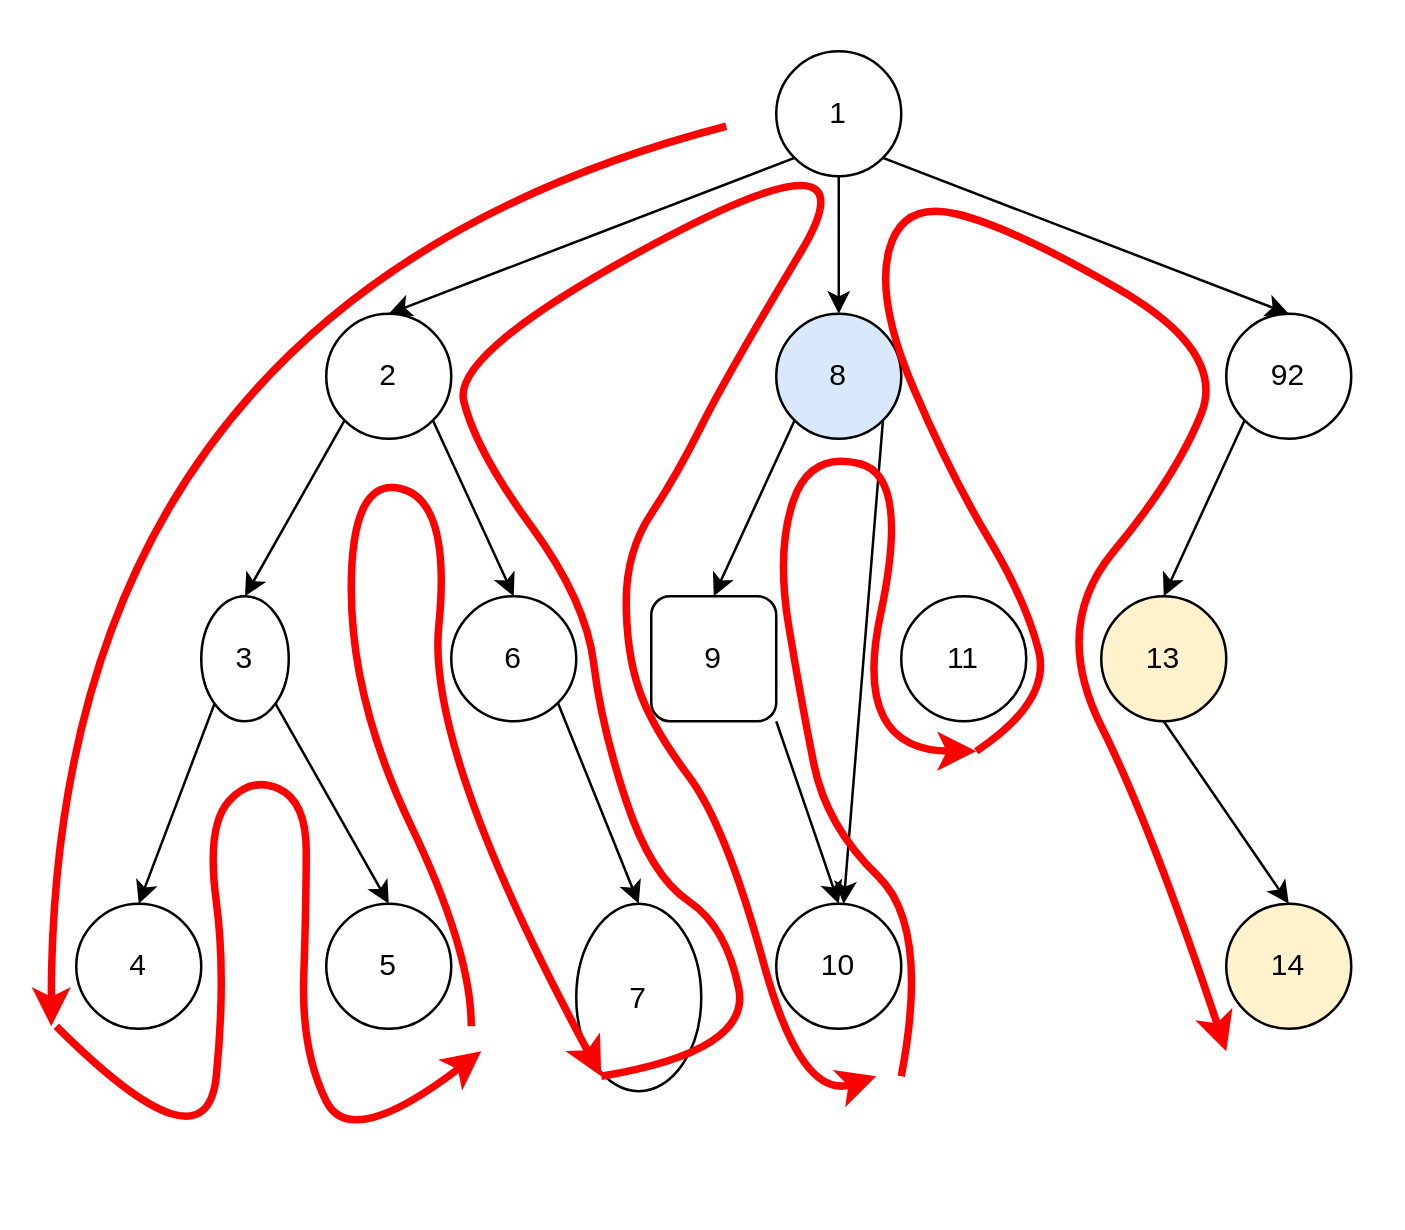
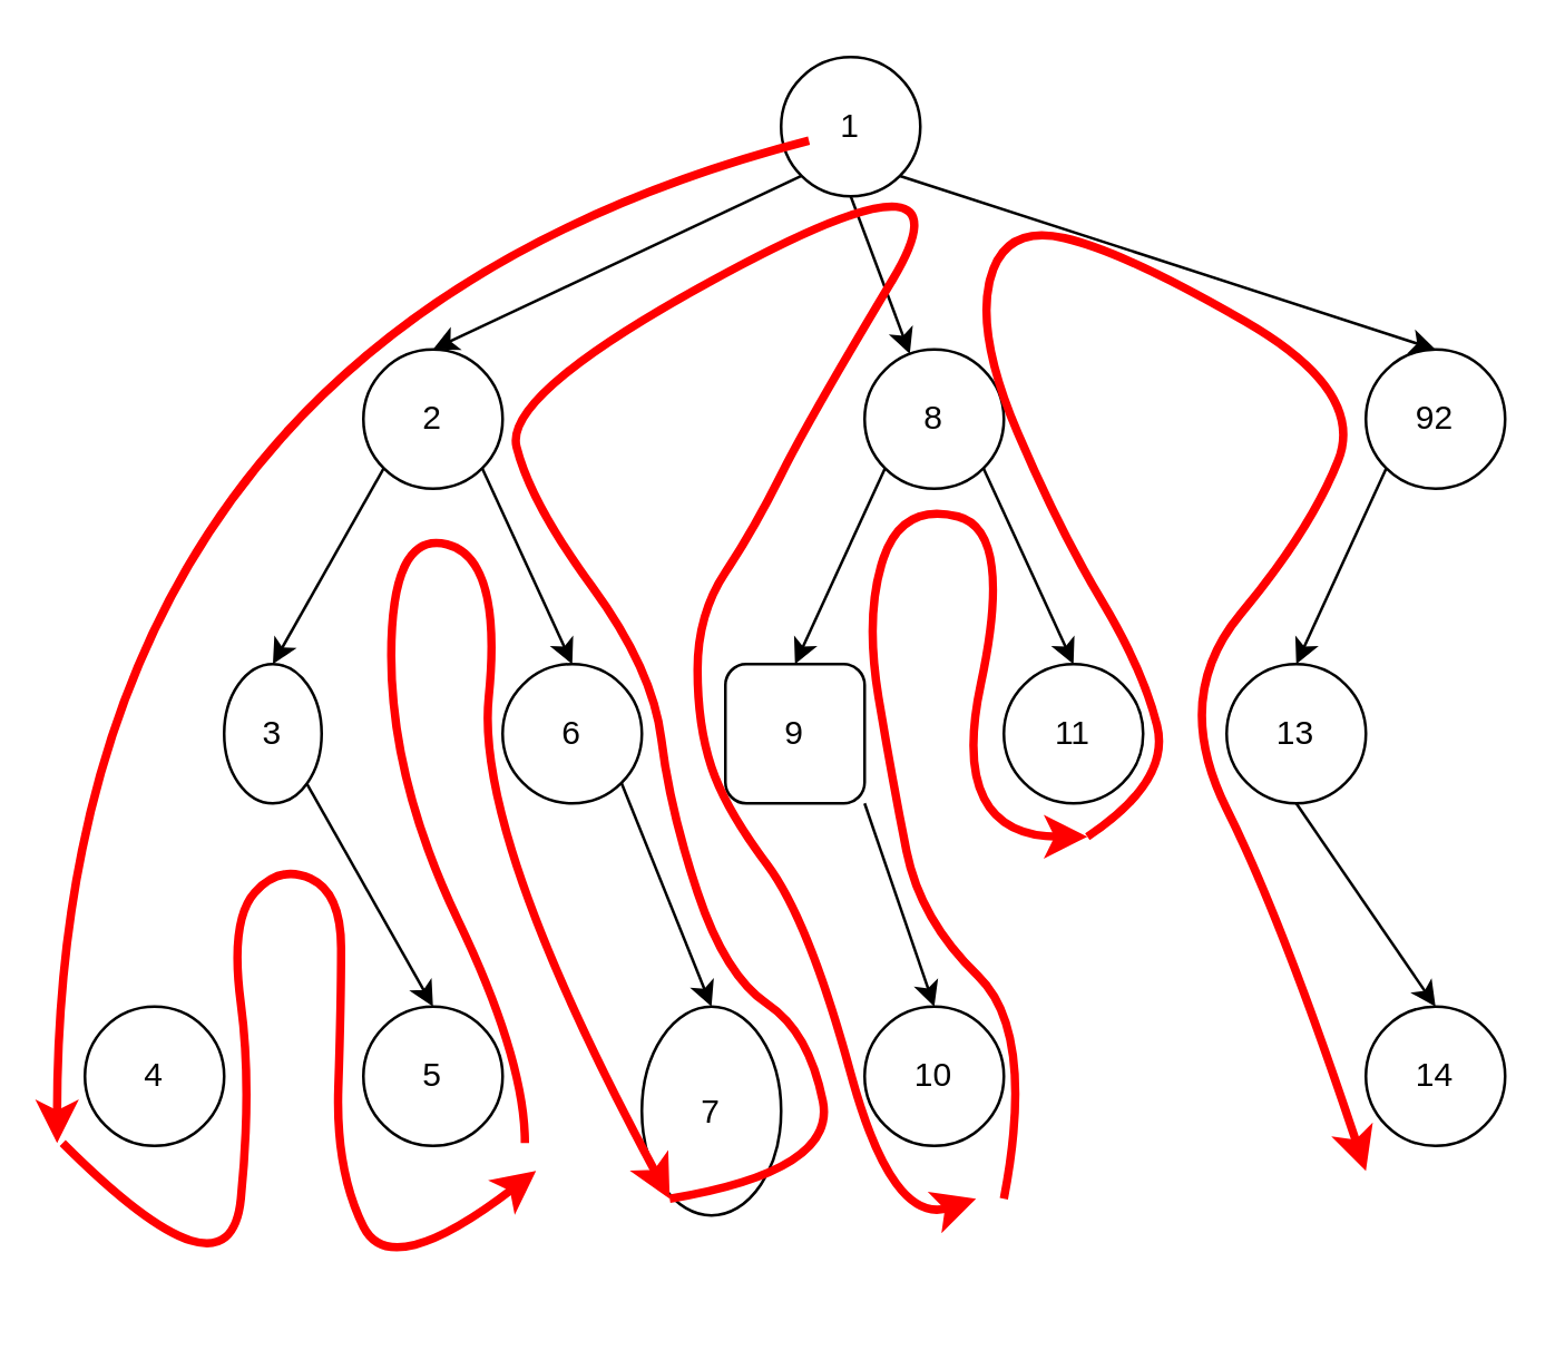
- <mxCell id="2" value="1" style="ellipse;whiteSpace=wrap;html=1;aspect=fixed;" vertex="1" parent="1"><mxGeometry x="310" y="20" width="50" height="50" as="geometry" /></mxCell>
+ <mxCell id="2" value="1" style="ellipse;whiteSpace=wrap;html=1;aspect=fixed;" vertex="1" parent="1"><mxGeometry x="280" y="20" width="50" height="50" as="geometry" /></mxCell>
- <mxCell id="4" value="8" style="ellipse;whiteSpace=wrap;html=1;aspect=fixed;fillColor=#dae8fc;" vertex="1" parent="1"><mxGeometry x="310" y="125" width="50" height="50" as="geometry" /></mxCell>
+ <mxCell id="4" value="8" style="ellipse;whiteSpace=wrap;html=1;aspect=fixed;" vertex="1" parent="1"><mxGeometry x="310" y="125" width="50" height="50" as="geometry" /></mxCell>
- <mxCell id="10" value="13" style="ellipse;whiteSpace=wrap;html=1;aspect=fixed;fillColor=#fff2cc;" vertex="1" parent="1"><mxGeometry x="440" y="238" width="50" height="50" as="geometry" /></mxCell>
+ <mxCell id="10" value="13" style="ellipse;whiteSpace=wrap;html=1;aspect=fixed;" vertex="1" parent="1"><mxGeometry x="440" y="238" width="50" height="50" as="geometry" /></mxCell>
- <mxCell id="24" value="" style="endArrow=classic;html=1;rounded=0;exitX=1;exitY=1;exitDx=0;exitDy=0;" edge="1" parent="1" source="4" target="14"><mxGeometry width="50" height="50" relative="1" as="geometry"><mxPoint x="70" y="100" as="sourcePoint" /><mxPoint x="30" y="160" as="targetPoint" /></mxGeometry></mxCell>
+ <mxCell id="24" value="" style="endArrow=classic;html=1;rounded=0;exitX=1;exitY=1;exitDx=0;exitDy=0;entryX=0.5;entryY=0;entryDx=0;entryDy=0;" edge="1" parent="1" source="4" target="9"><mxGeometry width="50" height="50" relative="1" as="geometry"><mxPoint x="70" y="100" as="sourcePoint" /><mxPoint x="30" y="160" as="targetPoint" /></mxGeometry></mxCell>
- <mxCell id="21" value="" style="endArrow=classic;html=1;rounded=0;exitX=0;exitY=1;exitDx=0;exitDy=0;entryX=0.5;entryY=0;entryDx=0;entryDy=0;" edge="1" parent="1" source="6" target="11"><mxGeometry width="50" height="50" relative="1" as="geometry"><mxPoint x="40" y="70" as="sourcePoint" /><mxPoint x="0" y="130" as="targetPoint" /></mxGeometry></mxCell>
- <mxCell id="15" value="14" style="ellipse;whiteSpace=wrap;html=1;aspect=fixed;fillColor=#fff2cc;" vertex="1" parent="1"><mxGeometry x="490" y="361" width="50" height="50" as="geometry" /></mxCell>
+ <mxCell id="15" value="14" style="ellipse;whiteSpace=wrap;html=1;aspect=fixed;" vertex="1" parent="1"><mxGeometry x="490" y="361" width="50" height="50" as="geometry" /></mxCell>
